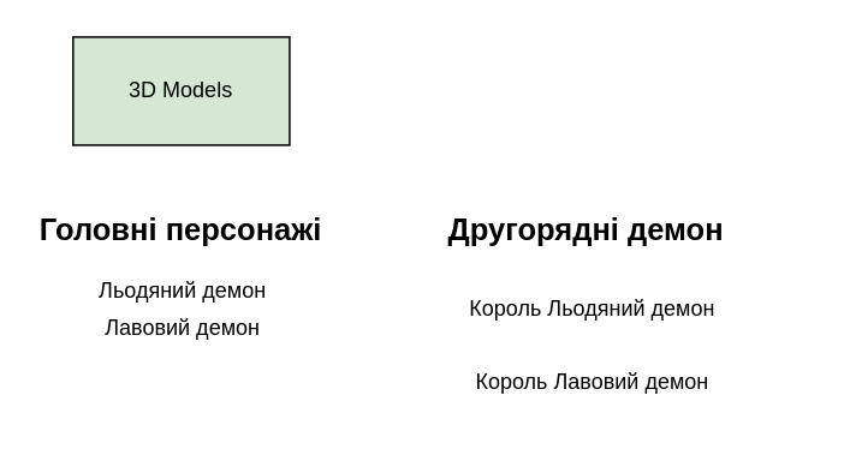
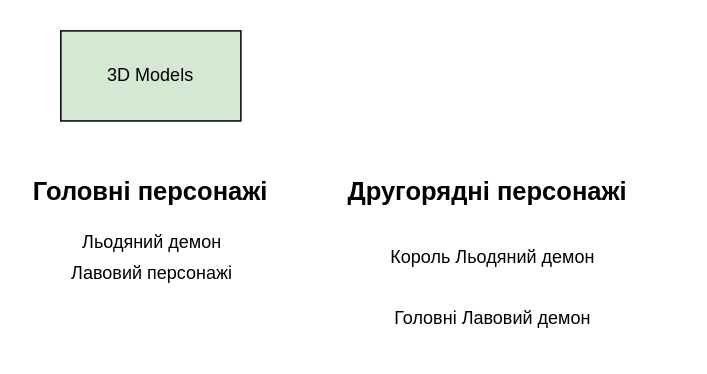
- <mxCell id="6" value="Другорядні демон" style="text;html=1;strokeColor=none;fillColor=none;align=center;verticalAlign=middle;whiteSpace=wrap;rounded=0;fontStyle=1;fontSize=17;" vertex="1" parent="1"><mxGeometry x="200" y="101.5" width="249" height="53" as="geometry" /></mxCell>
+ <mxCell id="6" value="Другорядні персонажі" style="text;html=1;strokeColor=none;fillColor=none;align=center;verticalAlign=middle;whiteSpace=wrap;rounded=0;fontStyle=1;fontSize=17;" vertex="1" parent="1"><mxGeometry x="200" y="101.5" width="249" height="53" as="geometry" /></mxCell>
- <mxCell id="5" value="Лавовий демон" style="text;html=1;strokeColor=none;fillColor=none;align=center;verticalAlign=middle;whiteSpace=wrap;rounded=0;" vertex="1" parent="1"><mxGeometry x="21" y="167" width="160" height="30" as="geometry" /></mxCell>
+ <mxCell id="5" value="Лавовий персонажі" style="text;html=1;strokeColor=none;fillColor=none;align=center;verticalAlign=middle;whiteSpace=wrap;rounded=0;" vertex="1" parent="1"><mxGeometry x="21" y="167" width="160" height="30" as="geometry" /></mxCell>
- <mxCell id="8" value="Король Лавовий демон" style="text;html=1;strokeColor=none;fillColor=none;align=center;verticalAlign=middle;whiteSpace=wrap;rounded=0;" vertex="1" parent="1"><mxGeometry x="248" y="197" width="160" height="30" as="geometry" /></mxCell>
+ <mxCell id="8" value="Головні Лавовий демон" style="text;html=1;strokeColor=none;fillColor=none;align=center;verticalAlign=middle;whiteSpace=wrap;rounded=0;" vertex="1" parent="1"><mxGeometry x="248" y="197" width="160" height="30" as="geometry" /></mxCell>
